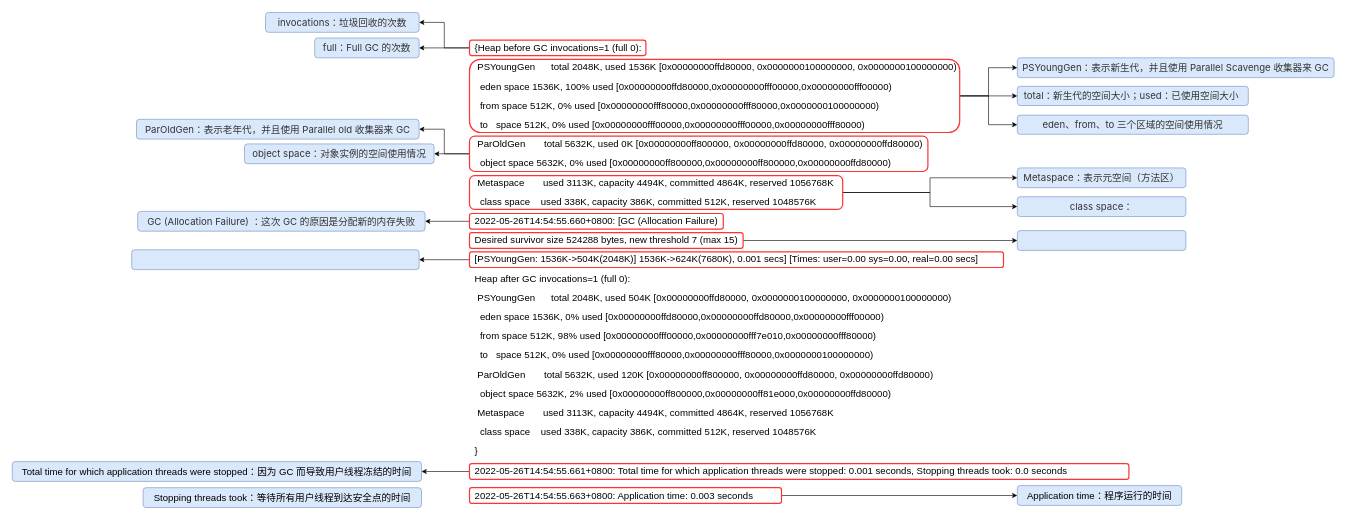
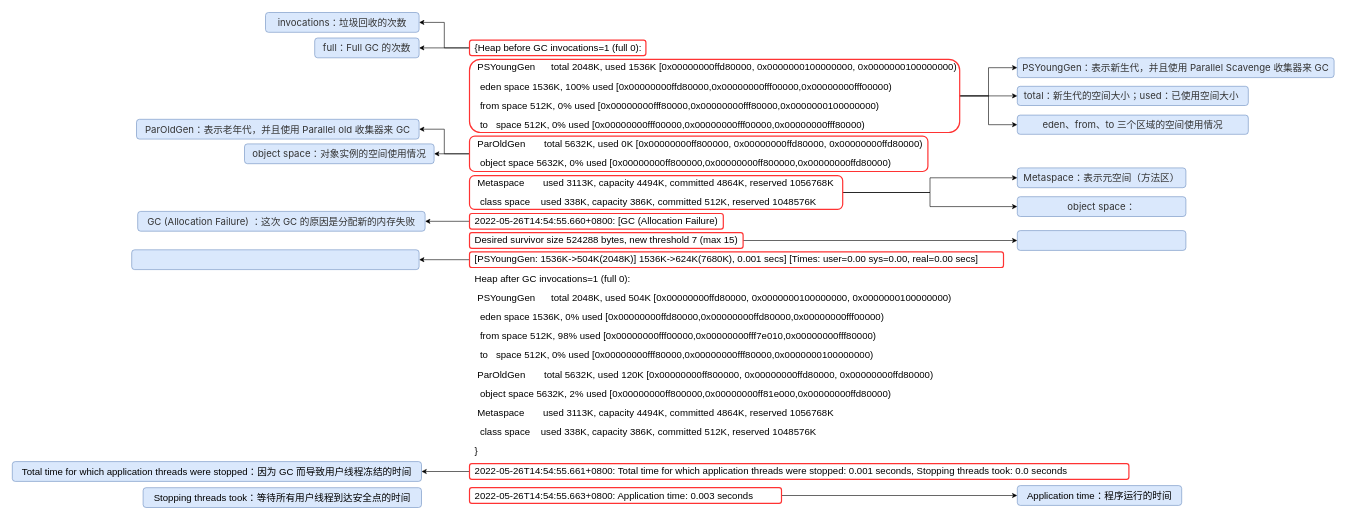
- <mxCell id="31" value="&lt;div style=&quot;text-align: start;&quot;&gt;&lt;font face=&quot;-apple-system, system-ui, Segoe UI, Roboto, Ubuntu, Cantarell, Noto Sans, sans-serif, BlinkMacSystemFont, Helvetica Neue, PingFang SC, Hiragino Sans GB, Microsoft YaHei, Arial&quot; color=&quot;#333333&quot;&gt;class space：&lt;/font&gt;&lt;br&gt;&lt;/div&gt;" style="rounded=1;whiteSpace=wrap;html=1;fontSize=16;strokeColor=#6c8ebf;strokeWidth=1;fillColor=#dae8fc;" vertex="1" parent="1"><mxGeometry x="1695" y="327" width="281" height="33" as="geometry" /></mxCell>
+ <mxCell id="31" value="&lt;div style=&quot;text-align: start;&quot;&gt;&lt;font face=&quot;-apple-system, system-ui, Segoe UI, Roboto, Ubuntu, Cantarell, Noto Sans, sans-serif, BlinkMacSystemFont, Helvetica Neue, PingFang SC, Hiragino Sans GB, Microsoft YaHei, Arial&quot; color=&quot;#333333&quot;&gt;object space：&lt;/font&gt;&lt;br&gt;&lt;/div&gt;" style="rounded=1;whiteSpace=wrap;html=1;fontSize=16;strokeColor=#6c8ebf;strokeWidth=1;fillColor=#dae8fc;" vertex="1" parent="1"><mxGeometry x="1695" y="327" width="281" height="33" as="geometry" /></mxCell>
